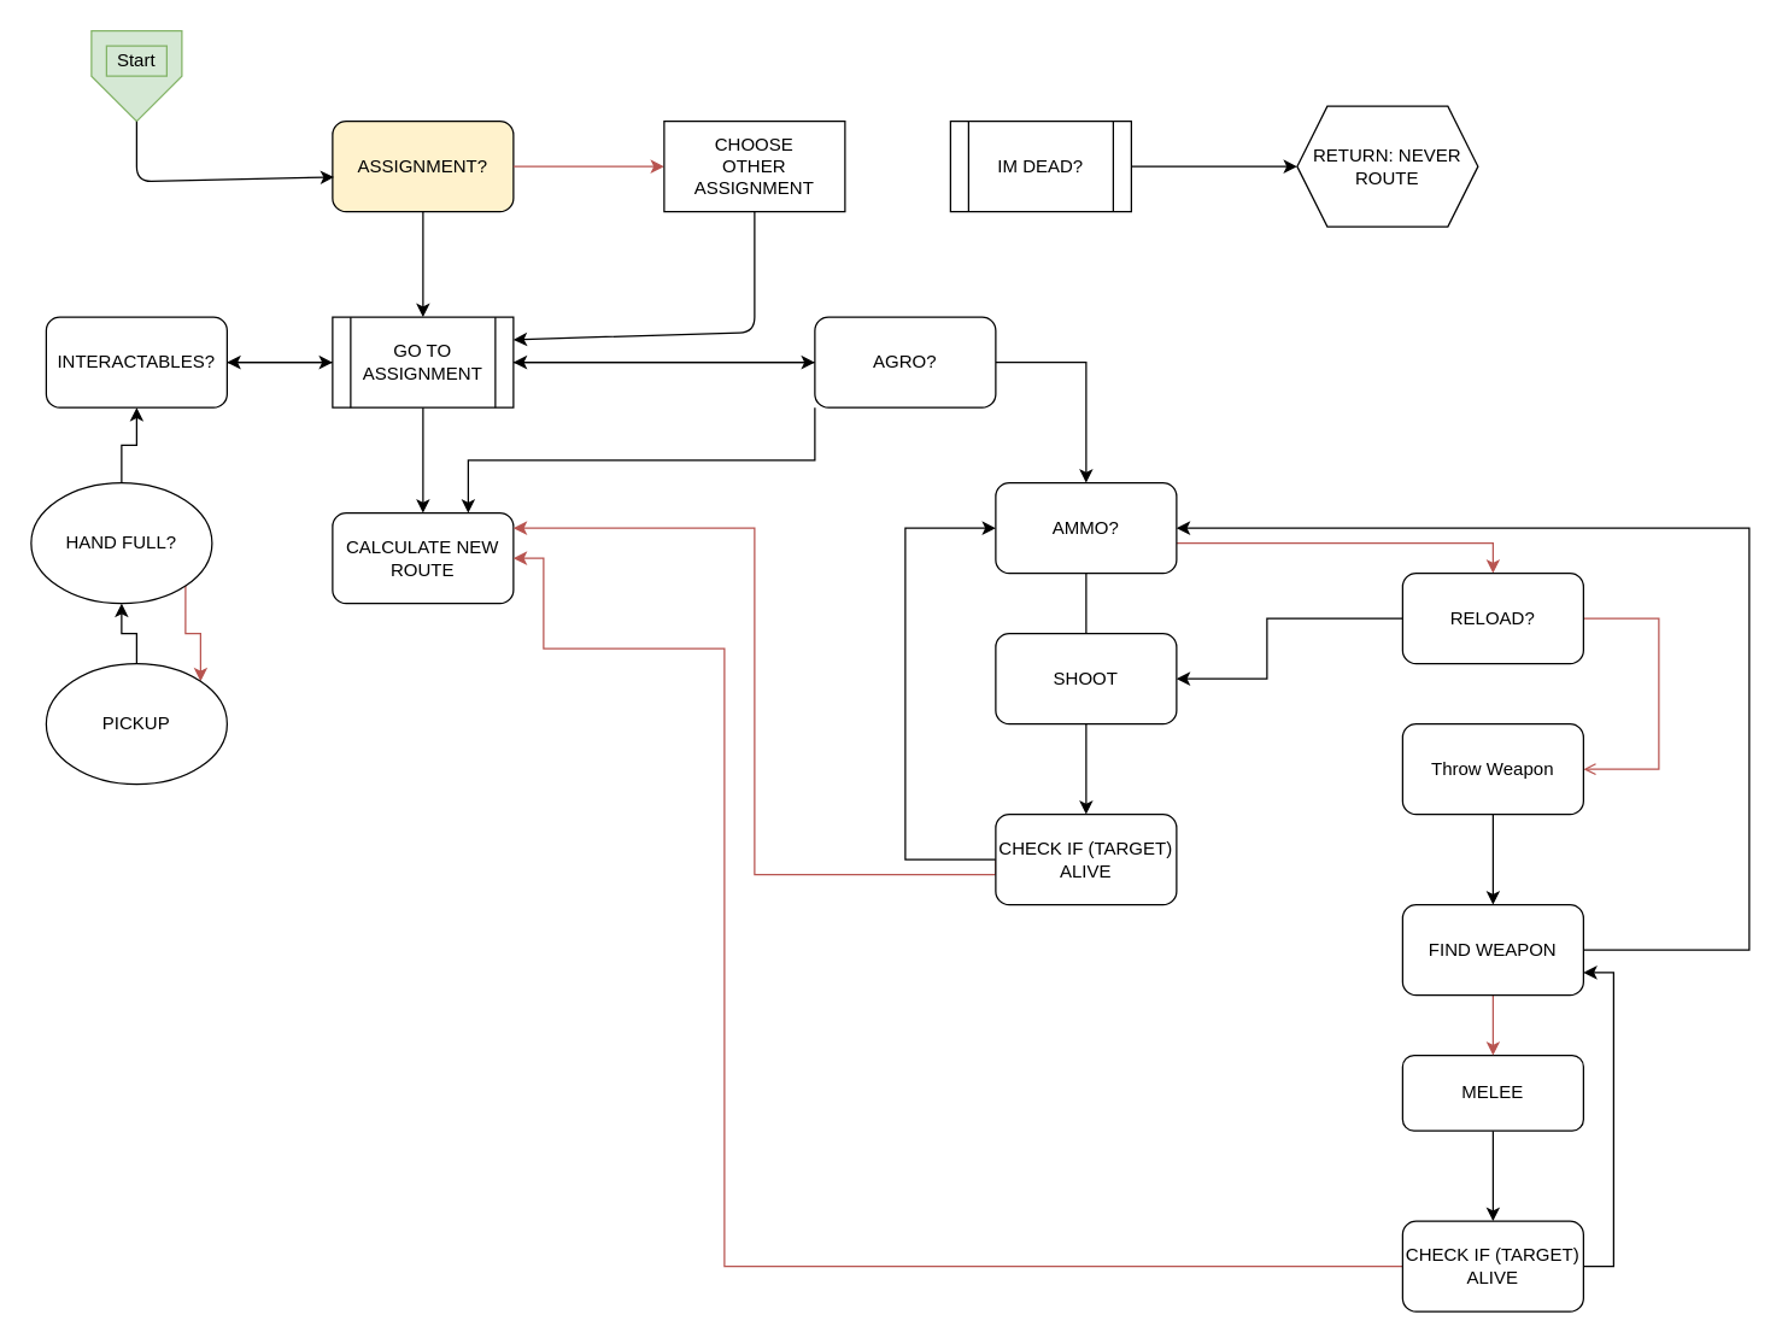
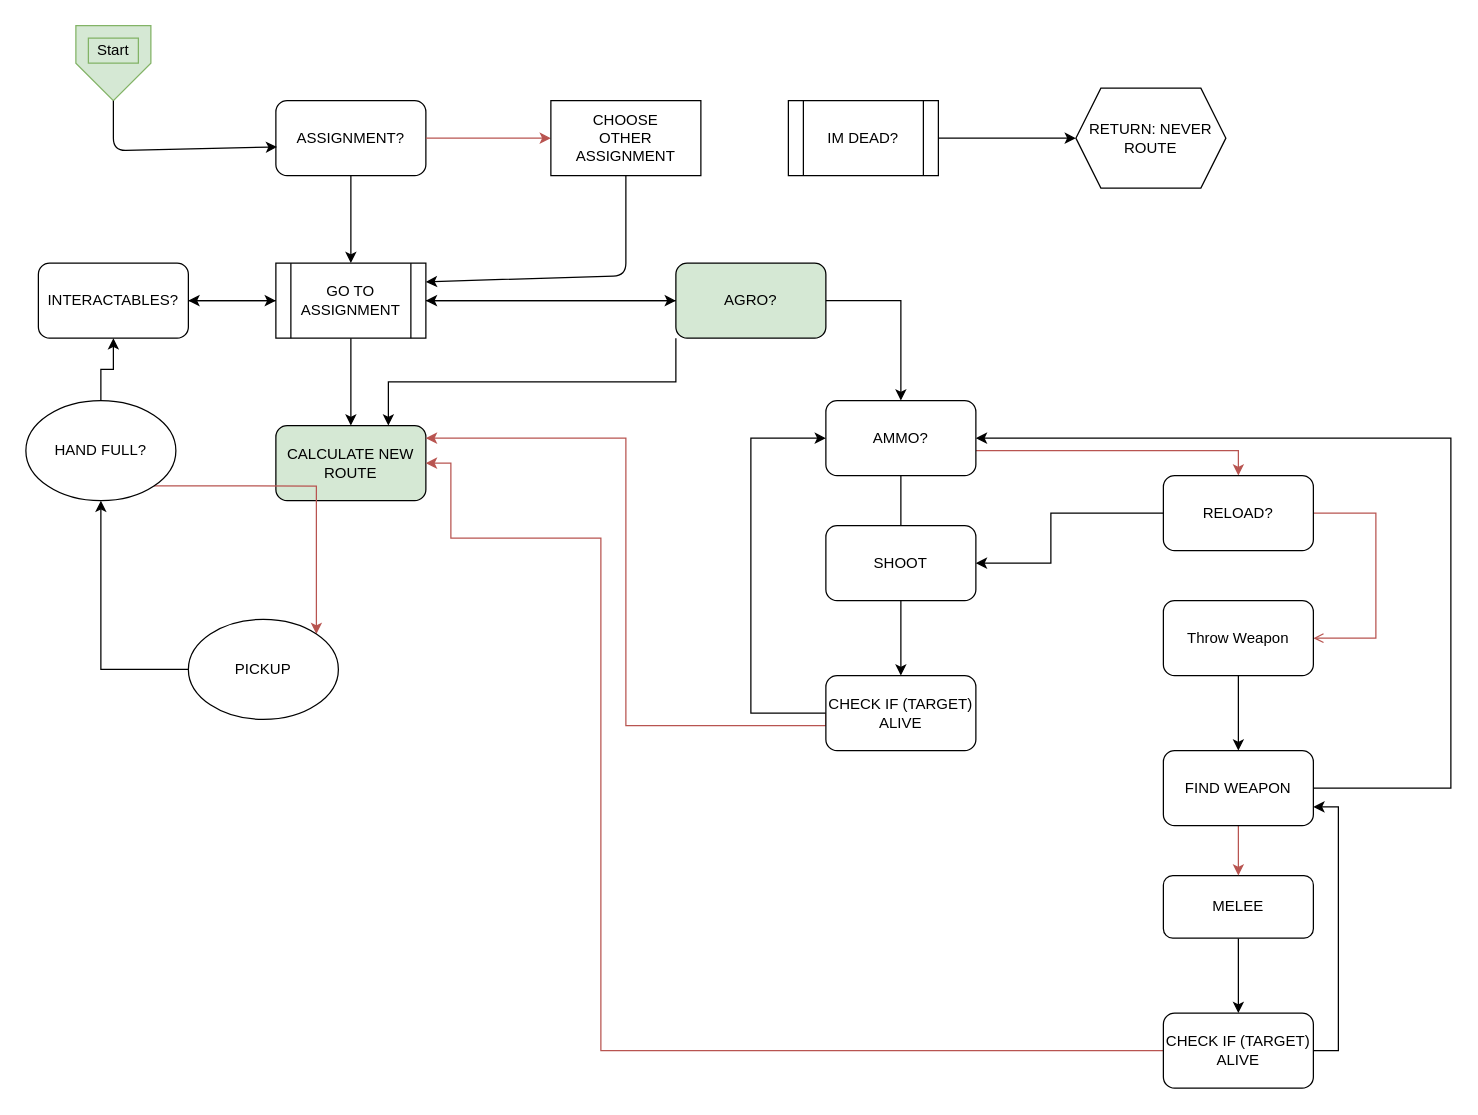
- <mxCell id="3" value="ASSIGNMENT?" style="rounded=1;whiteSpace=wrap;html=1;fillColor=#fff2cc;" vertex="1" parent="1"><mxGeometry x="220" y="80" width="120" height="60" as="geometry" /></mxCell>
+ <mxCell id="3" value="ASSIGNMENT?" style="rounded=1;whiteSpace=wrap;html=1;" vertex="1" parent="1"><mxGeometry x="220" y="80" width="120" height="60" as="geometry" /></mxCell>
- <mxCell id="20" value="AGRO?" style="rounded=1;whiteSpace=wrap;html=1;" vertex="1" parent="1"><mxGeometry x="540" y="210" width="120" height="60" as="geometry" /></mxCell>
+ <mxCell id="20" value="AGRO?" style="rounded=1;whiteSpace=wrap;html=1;fillColor=#d5e8d4;" vertex="1" parent="1"><mxGeometry x="540" y="210" width="120" height="60" as="geometry" /></mxCell>
- <mxCell id="16" value="CALCULATE NEW ROUTE" style="rounded=1;whiteSpace=wrap;html=1;" vertex="1" parent="1"><mxGeometry x="220" y="340" width="120" height="60" as="geometry" /></mxCell>
+ <mxCell id="16" value="CALCULATE NEW ROUTE" style="rounded=1;whiteSpace=wrap;html=1;fillColor=#d5e8d4;" vertex="1" parent="1"><mxGeometry x="220" y="340" width="120" height="60" as="geometry" /></mxCell>
- <mxCell id="27" value="PICKUP" style="ellipse;whiteSpace=wrap;html=1;" vertex="1" parent="1"><mxGeometry x="30" y="440" width="120" height="80" as="geometry" /></mxCell>
+ <mxCell id="27" value="PICKUP" style="ellipse;whiteSpace=wrap;html=1;" vertex="1" parent="1"><mxGeometry x="150" y="495" width="120" height="80" as="geometry" /></mxCell>
